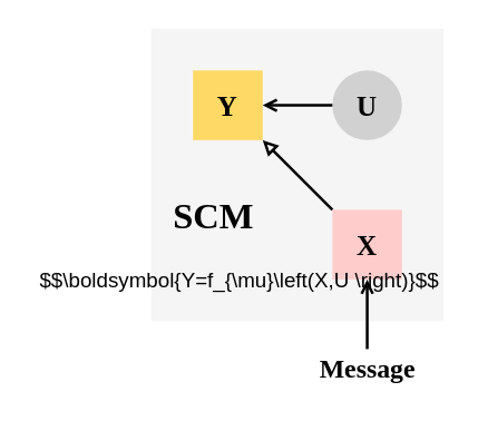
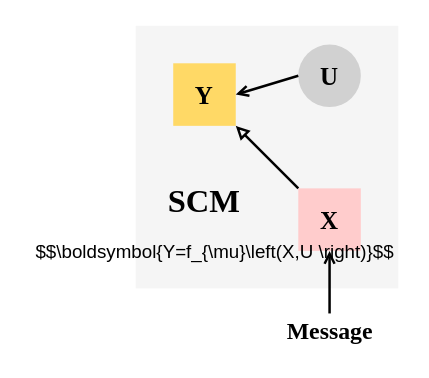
- <mxCell id="5" value="&lt;b&gt;&lt;font face=&quot;Times New Roman&quot; style=&quot;font-size: 20px&quot;&gt;U&lt;/font&gt;&lt;/b&gt;" style="ellipse;whiteSpace=wrap;html=1;aspect=fixed;shadow=0;strokeColor=none;fillColor=#D1D1D1;" vertex="1" parent="1"><mxGeometry x="238" y="50" width="50" height="50" as="geometry" /></mxCell>
+ <mxCell id="5" value="&lt;b&gt;&lt;font face=&quot;Times New Roman&quot; style=&quot;font-size: 20px&quot;&gt;U&lt;/font&gt;&lt;/b&gt;" style="ellipse;whiteSpace=wrap;html=1;aspect=fixed;shadow=0;strokeColor=none;fillColor=#D1D1D1;" vertex="1" parent="1"><mxGeometry x="238" y="35" width="50" height="50" as="geometry" /></mxCell>
- <mxCell id="10" value="&lt;b&gt;&lt;font face=&quot;Times New Roman&quot; style=&quot;font-size: 26px&quot;&gt;SCM&lt;/font&gt;&lt;/b&gt;" style="text;html=1;strokeColor=none;fillColor=none;align=center;verticalAlign=middle;whiteSpace=wrap;rounded=0;shadow=0;" vertex="1" parent="1"><mxGeometry x="133" y="145" width="40" height="20" as="geometry" /></mxCell>
+ <mxCell id="10" value="&lt;b&gt;&lt;font face=&quot;Times New Roman&quot; style=&quot;font-size: 26px&quot;&gt;SCM&lt;/font&gt;&lt;/b&gt;" style="text;html=1;strokeColor=none;fillColor=none;align=center;verticalAlign=middle;whiteSpace=wrap;rounded=0;shadow=0;" vertex="1" parent="1"><mxGeometry x="143" y="150" width="40" height="20" as="geometry" /></mxCell>
